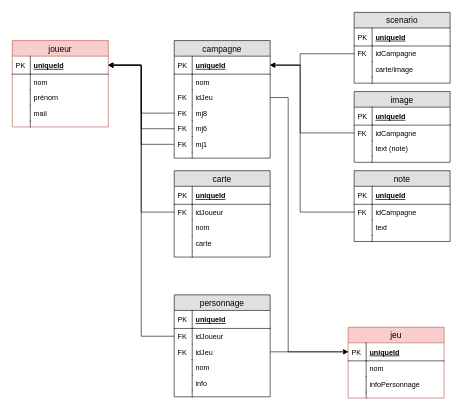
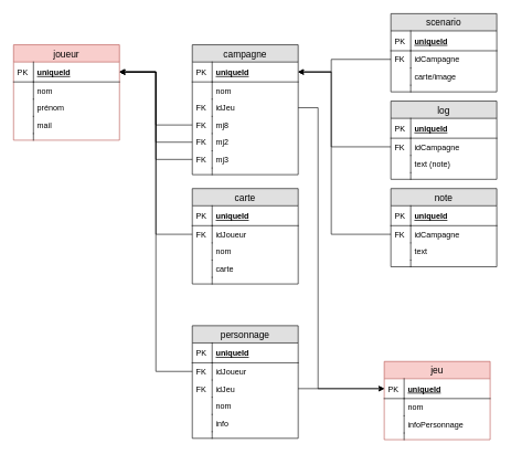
- <mxCell id="51" value="image" style="swimlane;fontStyle=0;childLayout=stackLayout;horizontal=1;startSize=26;fillColor=#e0e0e0;horizontalStack=0;resizeParent=1;resizeParentMax=0;resizeLast=0;collapsible=1;marginBottom=0;swimlaneFillColor=#ffffff;align=center;fontSize=14;" parent="1" vertex="1"><mxGeometry x="590" y="152" width="160" height="118" as="geometry" /></mxCell>
+ <mxCell id="51" value="log" style="swimlane;fontStyle=0;childLayout=stackLayout;horizontal=1;startSize=26;fillColor=#e0e0e0;horizontalStack=0;resizeParent=1;resizeParentMax=0;resizeLast=0;collapsible=1;marginBottom=0;swimlaneFillColor=#ffffff;align=center;fontSize=14;" parent="1" vertex="1"><mxGeometry x="590" y="152" width="160" height="118" as="geometry" /></mxCell>
- <mxCell id="11" value="mj6" style="shape=partialRectangle;top=0;left=0;right=0;bottom=0;align=left;verticalAlign=top;fillColor=none;spacingLeft=34;spacingRight=4;overflow=hidden;rotatable=0;points=[[0,0.5],[1,0.5]];portConstraint=eastwest;dropTarget=0;fontSize=12;" vertex="1" parent="2"><mxGeometry y="134" width="160" height="26" as="geometry" /></mxCell>
+ <mxCell id="11" value="mj2" style="shape=partialRectangle;top=0;left=0;right=0;bottom=0;align=left;verticalAlign=top;fillColor=none;spacingLeft=34;spacingRight=4;overflow=hidden;rotatable=0;points=[[0,0.5],[1,0.5]];portConstraint=eastwest;dropTarget=0;fontSize=12;" vertex="1" parent="2"><mxGeometry y="134" width="160" height="26" as="geometry" /></mxCell>
- <mxCell id="13" value="mj1" style="shape=partialRectangle;top=0;left=0;right=0;bottom=0;align=left;verticalAlign=top;fillColor=none;spacingLeft=34;spacingRight=4;overflow=hidden;rotatable=0;points=[[0,0.5],[1,0.5]];portConstraint=eastwest;dropTarget=0;fontSize=12;" vertex="1" parent="2"><mxGeometry y="160" width="160" height="26" as="geometry" /></mxCell>
+ <mxCell id="13" value="mj3" style="shape=partialRectangle;top=0;left=0;right=0;bottom=0;align=left;verticalAlign=top;fillColor=none;spacingLeft=34;spacingRight=4;overflow=hidden;rotatable=0;points=[[0,0.5],[1,0.5]];portConstraint=eastwest;dropTarget=0;fontSize=12;" vertex="1" parent="2"><mxGeometry y="160" width="160" height="26" as="geometry" /></mxCell>
